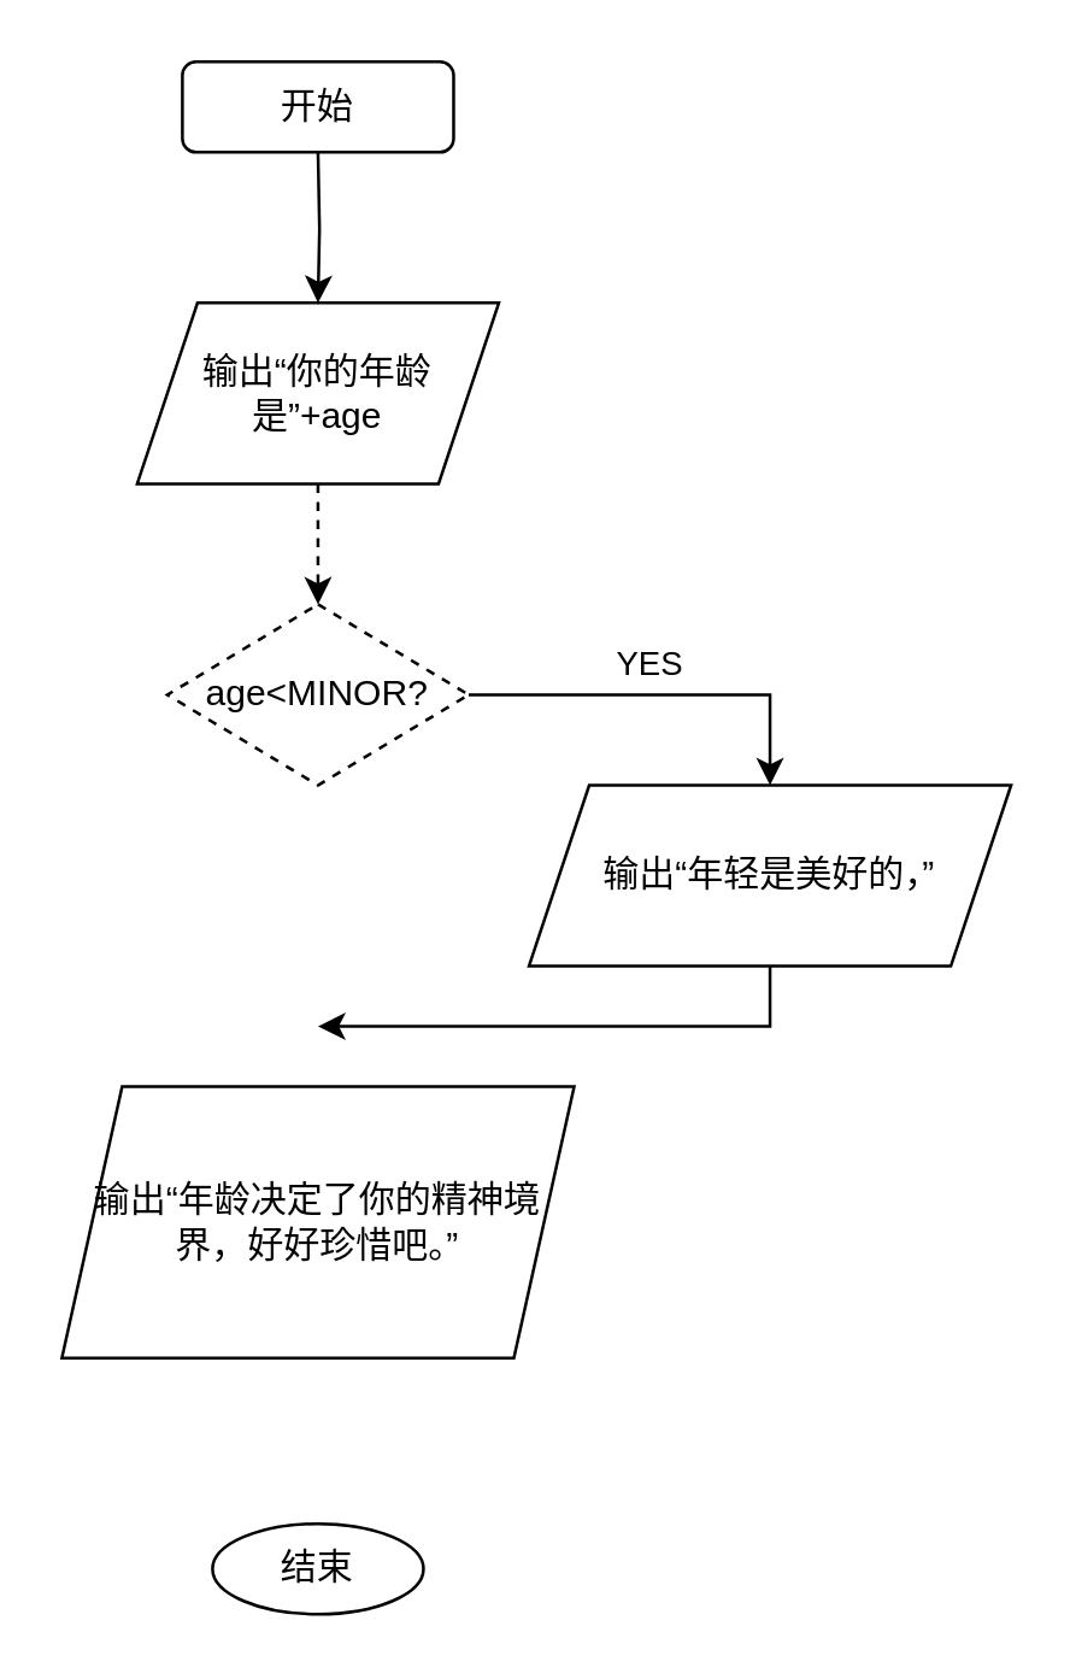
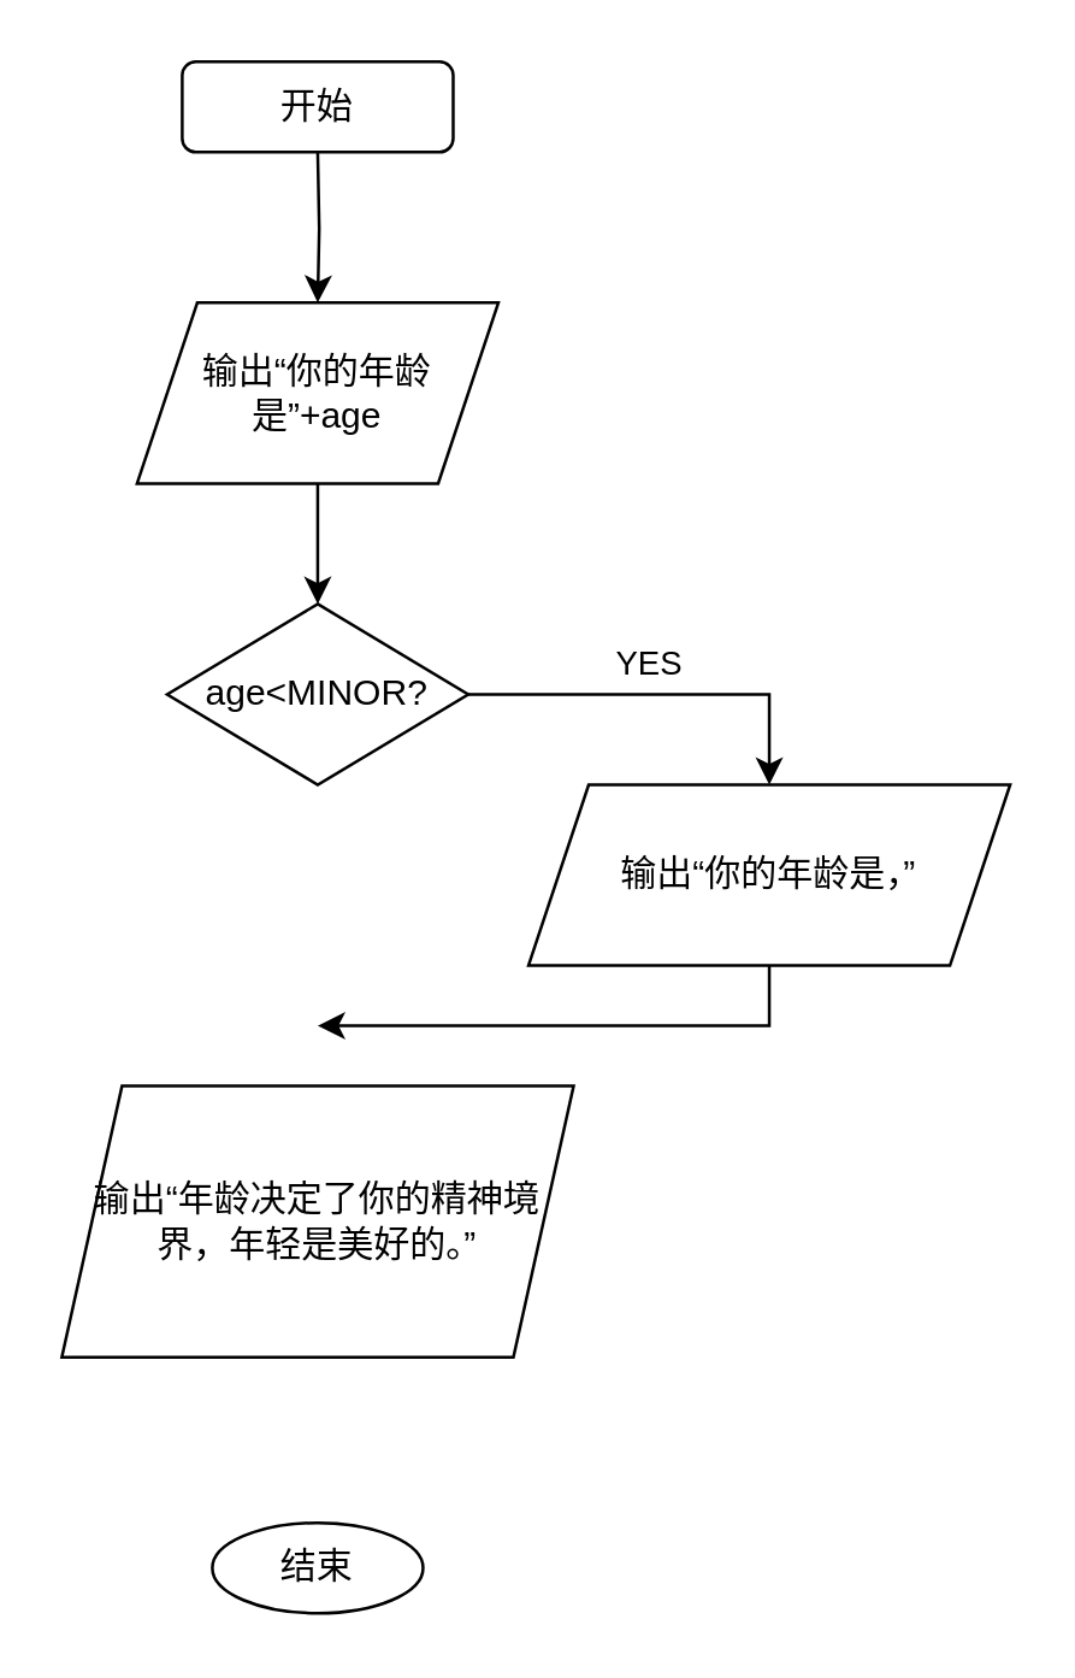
- <mxCell id="3" style="edgeStyle=orthogonalEdgeStyle;rounded=0;orthogonalLoop=1;jettySize=auto;html=1;exitX=0.5;exitY=1;exitDx=0;exitDy=0;entryX=0.5;entryY=0;entryDx=0;entryDy=0;dashed=1;" parent="1" source="4" target="6" edge="1"><mxGeometry relative="1" as="geometry" /></mxCell>
+ <mxCell id="3" style="edgeStyle=orthogonalEdgeStyle;rounded=0;orthogonalLoop=1;jettySize=auto;html=1;exitX=0.5;exitY=1;exitDx=0;exitDy=0;entryX=0.5;entryY=0;entryDx=0;entryDy=0;" parent="1" source="4" target="6" edge="1"><mxGeometry relative="1" as="geometry" /></mxCell>
- <mxCell id="6" value="age&amp;lt;MINOR?" style="rhombus;whiteSpace=wrap;html=1;fillColor=none;dashed=1;" parent="1" vertex="1"><mxGeometry x="55" y="200" width="100" height="60" as="geometry" /></mxCell>
+ <mxCell id="6" value="age&amp;lt;MINOR?" style="rhombus;whiteSpace=wrap;html=1;fillColor=none;" parent="1" vertex="1"><mxGeometry x="55" y="200" width="100" height="60" as="geometry" /></mxCell>
- <mxCell id="8" value="输出“年轻是美好的，”" style="shape=parallelogram;perimeter=parallelogramPerimeter;whiteSpace=wrap;html=1;fixedSize=1;fillColor=none;" parent="1" vertex="1"><mxGeometry x="175" y="260" width="160" height="60" as="geometry" /></mxCell>
+ <mxCell id="8" value="输出“你的年龄是，”" style="shape=parallelogram;perimeter=parallelogramPerimeter;whiteSpace=wrap;html=1;fixedSize=1;fillColor=none;" parent="1" vertex="1"><mxGeometry x="175" y="260" width="160" height="60" as="geometry" /></mxCell>
- <mxCell id="9" value="输出“年龄决定了你的精神境界，好好珍惜吧。”" style="shape=parallelogram;perimeter=parallelogramPerimeter;whiteSpace=wrap;html=1;fixedSize=1;size=20;fillColor=none;" parent="1" vertex="1"><mxGeometry x="20" y="360" width="170" height="90" as="geometry" /></mxCell>
+ <mxCell id="9" value="输出“年龄决定了你的精神境界，年轻是美好的。”" style="shape=parallelogram;perimeter=parallelogramPerimeter;whiteSpace=wrap;html=1;fixedSize=1;size=20;fillColor=none;" parent="1" vertex="1"><mxGeometry x="20" y="360" width="170" height="90" as="geometry" /></mxCell>
